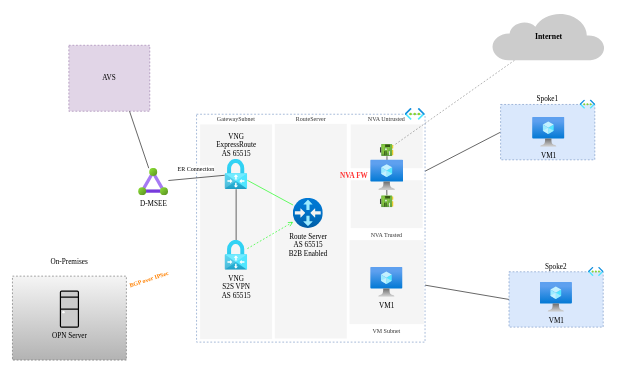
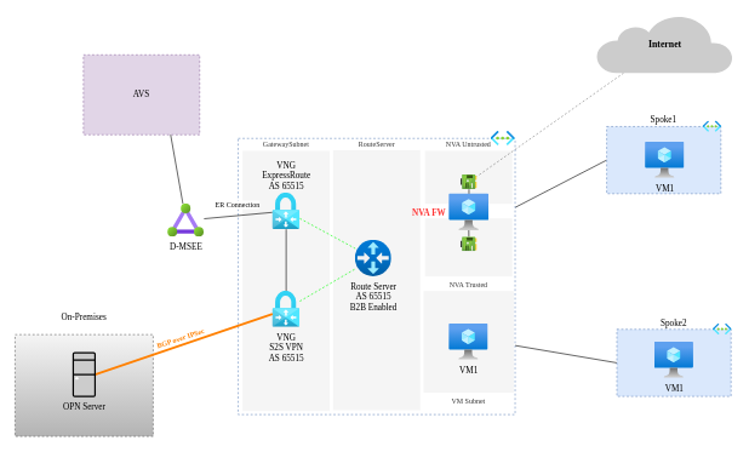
- <mxCell id="15" value="AVS" style="whiteSpace=wrap;html=1;fillColor=#e1d5e7;strokeColor=#9673a6;dashed=1;fontFamily=Verdana;" vertex="1" parent="1"><mxGeometry x="114" y="75" width="135" height="110" as="geometry" /></mxCell>
+ <mxCell id="15" value="AVS" style="whiteSpace=wrap;html=1;fillColor=#e1d5e7;strokeColor=#9673a6;dashed=1;fontFamily=Verdana;" vertex="1" parent="1"><mxGeometry x="114" y="75" width="160" height="110" as="geometry" /></mxCell>
- <mxCell id="14" style="edgeStyle=none;sketch=0;html=1;fontFamily=Verdana;fontSize=10;fontColor=default;dashed=0;endArrow=none;endFill=0;strokeColor=#00FF00;" edge="1" parent="1" source="32" target="25"><mxGeometry relative="1" as="geometry" /></mxCell>
+ <mxCell id="14" style="edgeStyle=none;sketch=0;html=1;fontFamily=Verdana;fontSize=10;fontColor=default;dashed=1;endArrow=none;endFill=0;strokeColor=#00FF00;" edge="1" parent="1" source="32" target="25"><mxGeometry relative="1" as="geometry" /></mxCell>
- <mxCell id="11" style="edgeStyle=none;sketch=0;html=1;dashed=1;strokeColor=#00FF00;fontFamily=Verdana;fontSize=10;fontColor=default;endArrow=open;endFill=0;" edge="1" parent="1" source="13" target="25"><mxGeometry relative="1" as="geometry" /></mxCell>
+ <mxCell id="11" style="edgeStyle=none;sketch=0;html=1;dashed=1;strokeColor=#00FF00;fontFamily=Verdana;fontSize=10;fontColor=default;endArrow=none;endFill=0;" edge="1" parent="1" source="13" target="25"><mxGeometry relative="1" as="geometry" /></mxCell>
+ <mxCell id="28" value="" style="edgeStyle=none;sketch=0;html=1;exitX=1;exitY=0.5;exitDx=0;exitDy=0;exitPerimeter=0;strokeColor=#FF8000;fontFamily=Verdana;fontSize=10;fontColor=#000000;endArrow=none;endFill=0;strokeWidth=3;" edge="1" parent="1" source="29" target="13"><mxGeometry x="0.066" relative="1" as="geometry"><mxPoint as="offset" /></mxGeometry></mxCell>
